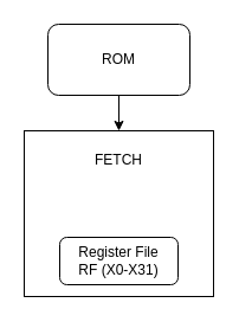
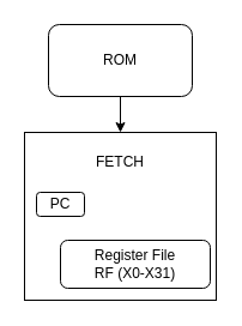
+ <mxCell id="5" value="PC" style="rounded=1;whiteSpace=wrap;html=1;" vertex="1" parent="1"><mxGeometry x="30" y="160" width="40" height="20" as="geometry" /></mxCell>
- <mxCell id="6" value="Register File&lt;br&gt;RF (X0-X31)" style="rounded=1;whiteSpace=wrap;html=1;" vertex="1" parent="1"><mxGeometry x="50" y="200" width="100" height="40" as="geometry" /></mxCell>
+ <mxCell id="6" value="Register File&lt;br&gt;RF (X0-X31)" style="rounded=1;whiteSpace=wrap;html=1;" vertex="1" parent="1"><mxGeometry x="50" y="200" width="125" height="40" as="geometry" /></mxCell>
